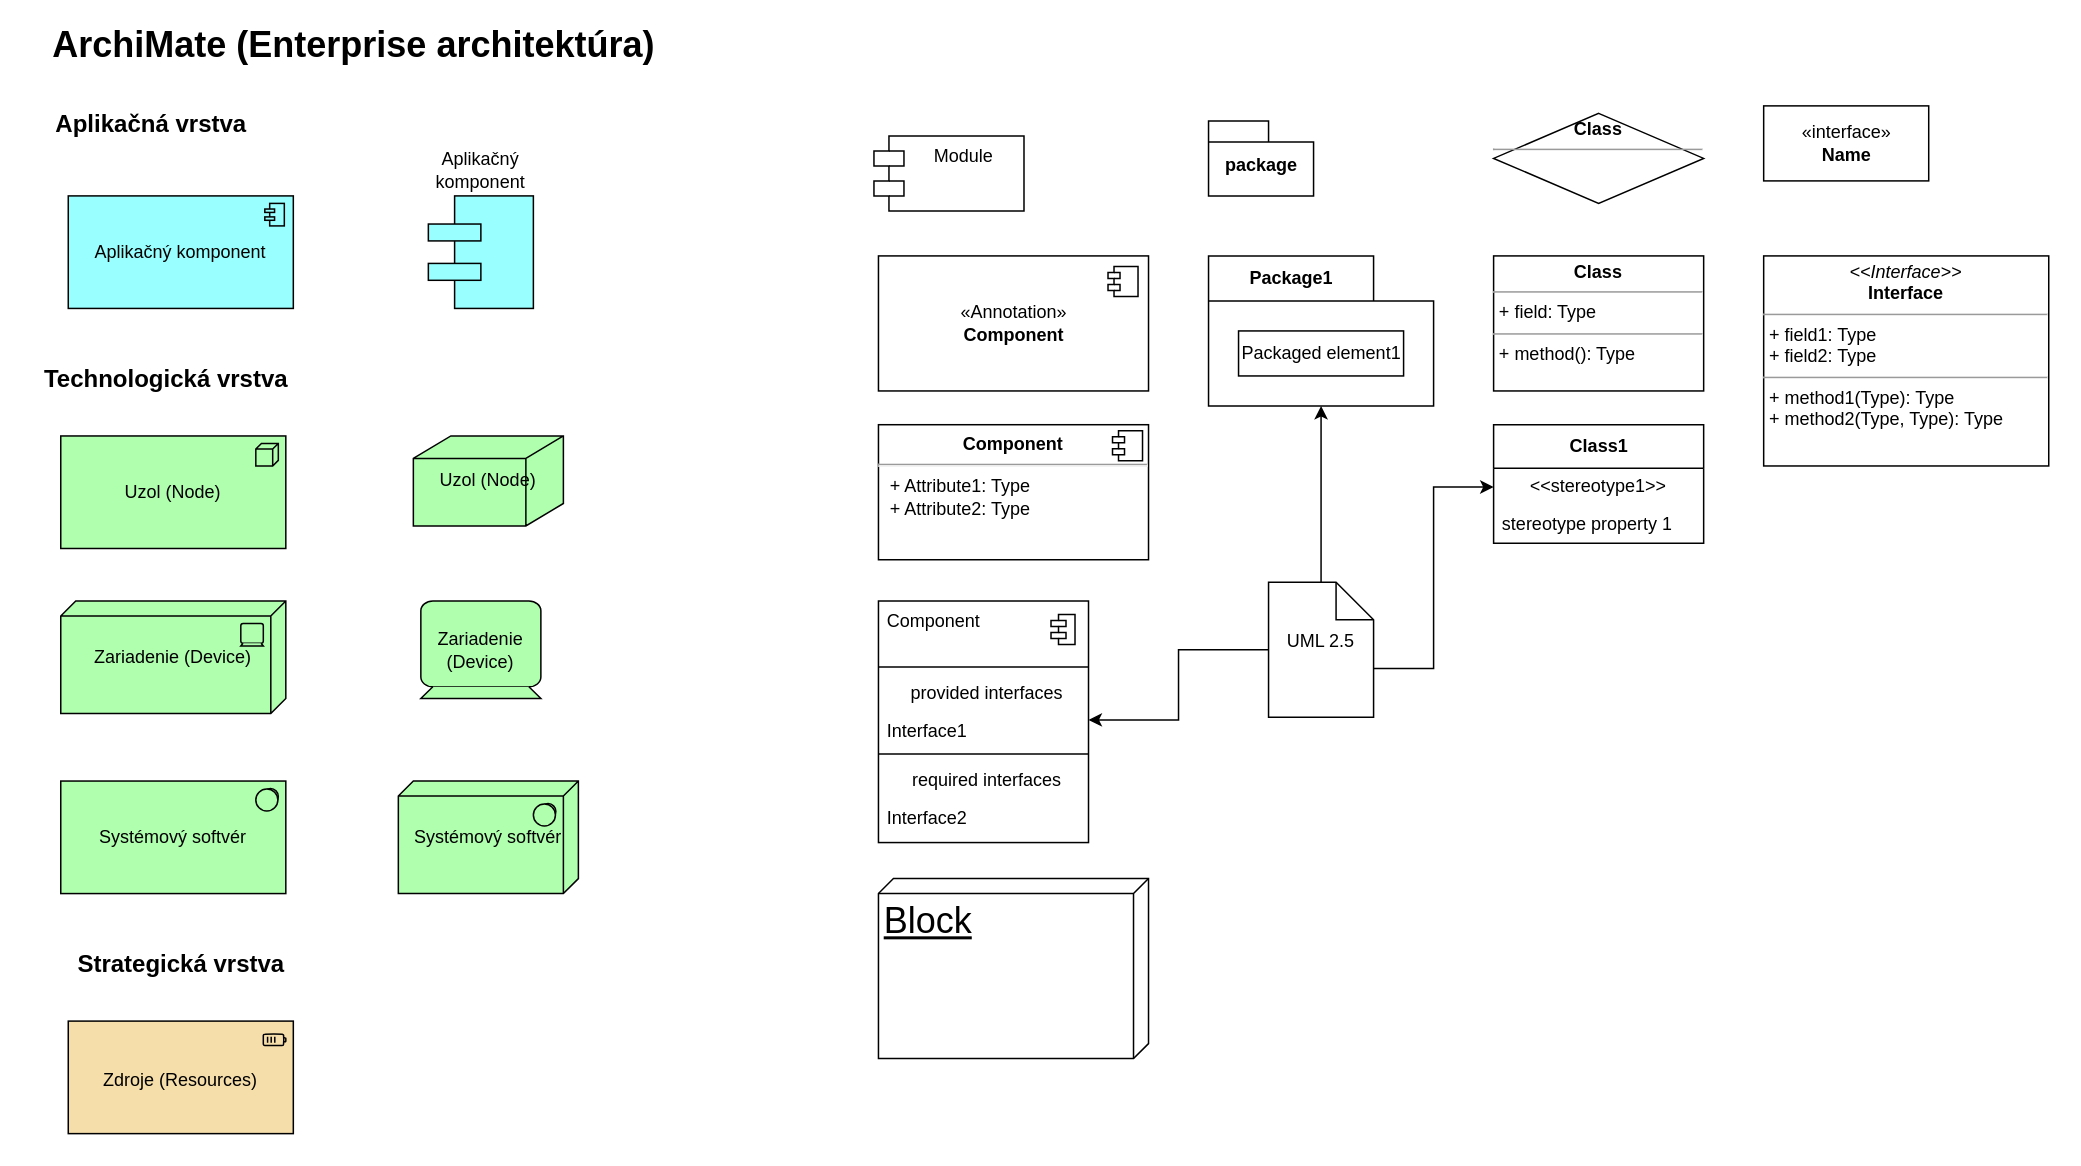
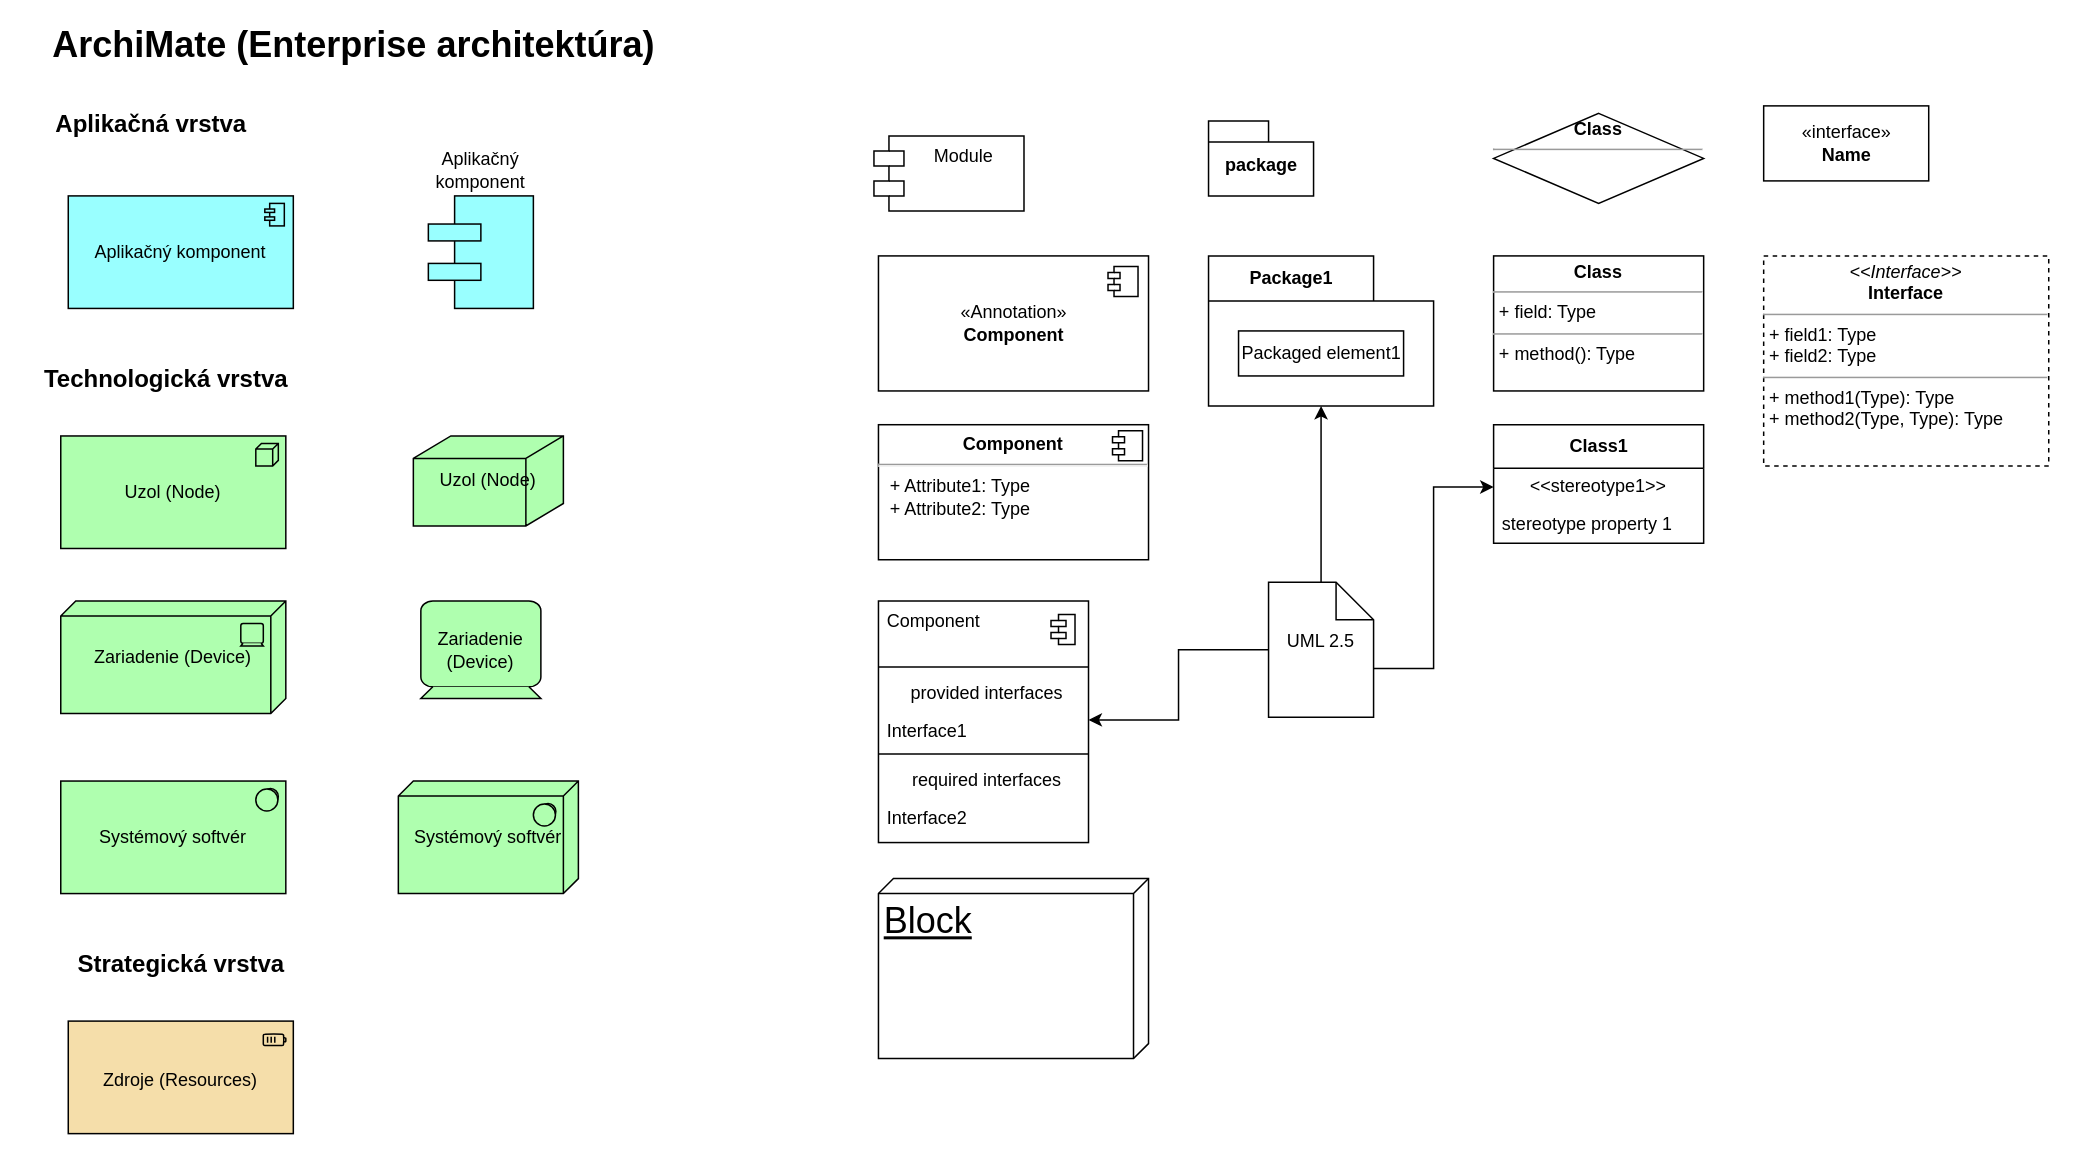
- <mxCell id="24" value="&lt;p style=&quot;margin:0px;margin-top:4px;text-align:center;&quot;&gt;&lt;i&gt;&amp;lt;&amp;lt;Interface&amp;gt;&amp;gt;&lt;/i&gt;&lt;br/&gt;&lt;b&gt;Interface&lt;/b&gt;&lt;/p&gt;&lt;hr size=&quot;1&quot;/&gt;&lt;p style=&quot;margin:0px;margin-left:4px;&quot;&gt;+ field1: Type&lt;br/&gt;+ field2: Type&lt;/p&gt;&lt;hr size=&quot;1&quot;/&gt;&lt;p style=&quot;margin:0px;margin-left:4px;&quot;&gt;+ method1(Type): Type&lt;br/&gt;+ method2(Type, Type): Type&lt;/p&gt;" style="verticalAlign=top;align=left;overflow=fill;fontSize=12;fontFamily=Helvetica;html=1;" parent="1" vertex="1"><mxGeometry x="1175" y="170" width="190" height="140" as="geometry" /></mxCell>
+ <mxCell id="24" value="&lt;p style=&quot;margin:0px;margin-top:4px;text-align:center;&quot;&gt;&lt;i&gt;&amp;lt;&amp;lt;Interface&amp;gt;&amp;gt;&lt;/i&gt;&lt;br/&gt;&lt;b&gt;Interface&lt;/b&gt;&lt;/p&gt;&lt;hr size=&quot;1&quot;/&gt;&lt;p style=&quot;margin:0px;margin-left:4px;&quot;&gt;+ field1: Type&lt;br/&gt;+ field2: Type&lt;/p&gt;&lt;hr size=&quot;1&quot;/&gt;&lt;p style=&quot;margin:0px;margin-left:4px;&quot;&gt;+ method1(Type): Type&lt;br/&gt;+ method2(Type, Type): Type&lt;/p&gt;" style="verticalAlign=top;align=left;overflow=fill;fontSize=12;fontFamily=Helvetica;html=1;dashed=1;" parent="1" vertex="1"><mxGeometry x="1175" y="170" width="190" height="140" as="geometry" /></mxCell>
